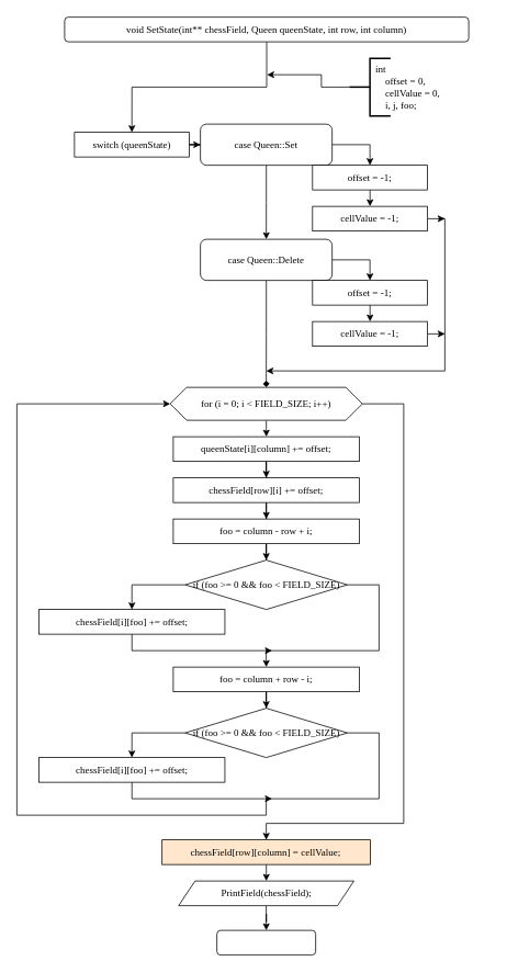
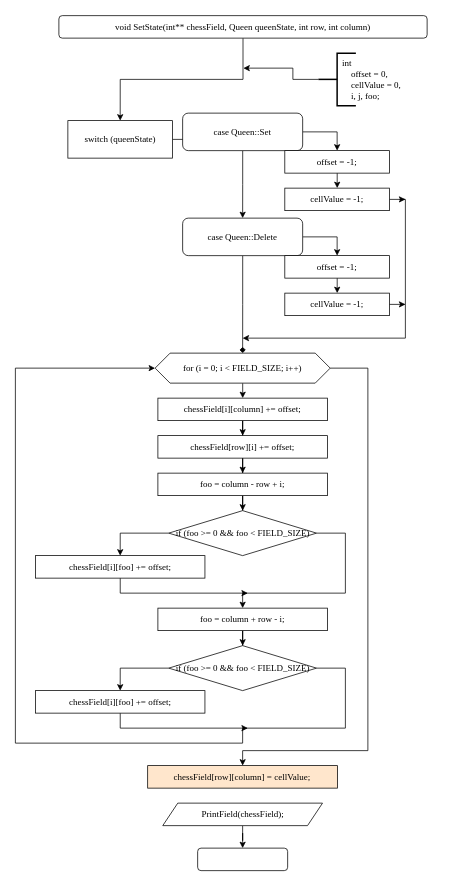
- <mxCell id="8" value="switch (queenState)" style="rounded=0;whiteSpace=wrap;html=1;fontFamily=Consolas;align=center;" vertex="1" parent="1"><mxGeometry x="90" y="160" width="139.5" height="30" as="geometry" /></mxCell>
+ <mxCell id="8" value="switch (queenState)" style="rounded=0;whiteSpace=wrap;html=1;fontFamily=Consolas;align=center;" vertex="1" parent="1"><mxGeometry x="90" y="160" width="139.5" height="50" as="geometry" /></mxCell>
- <mxCell id="28" value="queenState[i][column] += offset;" style="rounded=0;whiteSpace=wrap;html=1;fontFamily=Consolas;align=center;" vertex="1" parent="1"><mxGeometry x="210.03" y="530" width="226" height="30" as="geometry" /></mxCell>
+ <mxCell id="28" value="chessField[i][column] += offset;" style="rounded=0;whiteSpace=wrap;html=1;fontFamily=Consolas;align=center;" vertex="1" parent="1"><mxGeometry x="210.03" y="530" width="226" height="30" as="geometry" /></mxCell>
- <mxCell id="45" style="edgeStyle=orthogonalEdgeStyle;rounded=0;orthogonalLoop=1;jettySize=auto;html=1;entryX=0.5;entryY=0;entryDx=0;entryDy=0;fontFamily=Consolas;" edge="1" parent="1" source="46" target="48"><mxGeometry relative="1" as="geometry" /></mxCell>
